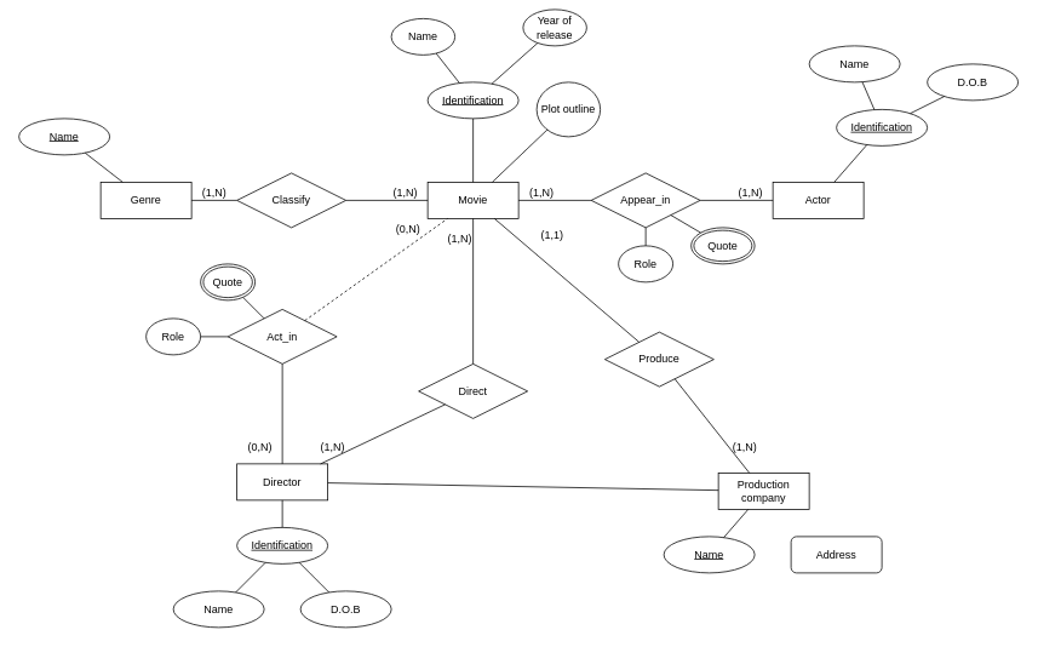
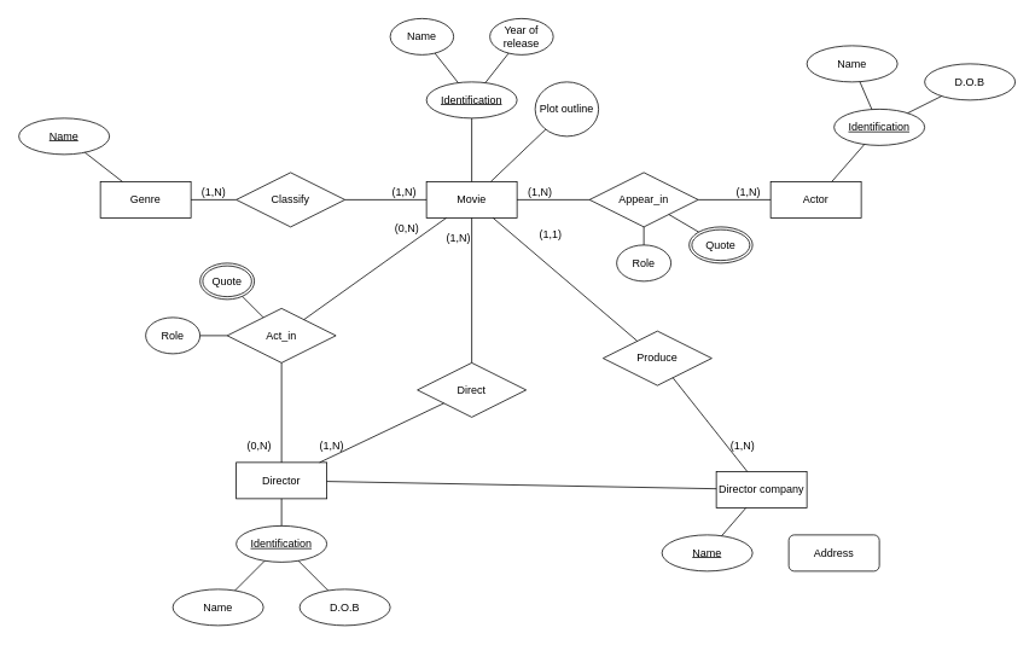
- <mxCell id="12" value="Year of release" style="ellipse;whiteSpace=wrap;html=1;align=center;" parent="1" vertex="1"><mxGeometry x="575" y="10" width="70" height="40" as="geometry" /></mxCell>
+ <mxCell id="12" value="Year of release" style="ellipse;whiteSpace=wrap;html=1;align=center;" parent="1" vertex="1"><mxGeometry x="540" y="20" width="70" height="40" as="geometry" /></mxCell>
- <mxCell id="40" value="" style="endArrow=none;html=1;rounded=0;dashed=1;" parent="1" source="32" target="2" edge="1"><mxGeometry relative="1" as="geometry"><mxPoint x="290" y="405" as="sourcePoint" /><mxPoint x="199" y="500" as="targetPoint" /></mxGeometry></mxCell>
+ <mxCell id="40" value="" style="endArrow=none;html=1;rounded=0;" parent="1" source="32" target="2" edge="1"><mxGeometry relative="1" as="geometry"><mxPoint x="290" y="405" as="sourcePoint" /><mxPoint x="199" y="500" as="targetPoint" /></mxGeometry></mxCell>
- <mxCell id="3" value="Production company" style="whiteSpace=wrap;html=1;align=center;" parent="1" vertex="1"><mxGeometry x="790" y="520" width="100" height="40" as="geometry" /></mxCell>
+ <mxCell id="3" value="Director company" style="whiteSpace=wrap;html=1;align=center;" parent="1" vertex="1"><mxGeometry x="790" y="520" width="100" height="40" as="geometry" /></mxCell>
